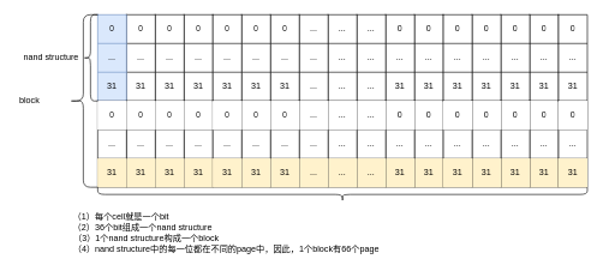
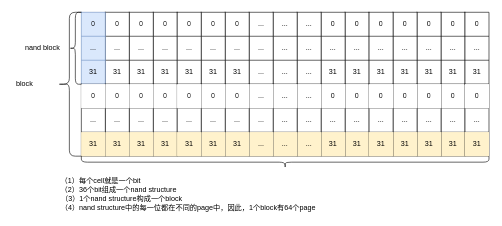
- <mxCell id="241" value="nand structure" style="text;html=1;align=center;verticalAlign=middle;resizable=0;points=[];autosize=1;" parent="1" vertex="1"><mxGeometry y="70" width="90" height="20" as="geometry" x="25" /></mxCell>
+ <mxCell id="241" value="nand block" style="text;html=1;align=center;verticalAlign=middle;resizable=0;points=[];autosize=1;" parent="1" vertex="1"><mxGeometry y="70" width="90" height="20" as="geometry" x="25" /></mxCell>
- <mxCell id="248" value="（4）nand structure中的每一位都在不同的page中，因此，1个block有66个page" style="text;html=1;align=center;verticalAlign=middle;resizable=0;points=[];autosize=1;" parent="1" vertex="1"><mxGeometry x="96" y="337" width="434" height="18" as="geometry" /></mxCell>
+ <mxCell id="248" value="（4）nand structure中的每一位都在不同的page中，因此，1个block有64个page" style="text;html=1;align=center;verticalAlign=middle;resizable=0;points=[];autosize=1;" parent="1" vertex="1"><mxGeometry x="96" y="337" width="434" height="18" as="geometry" /></mxCell>
